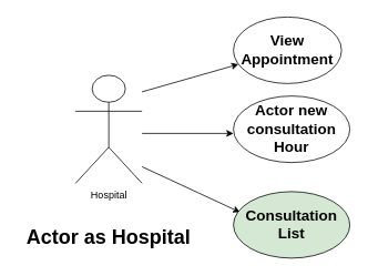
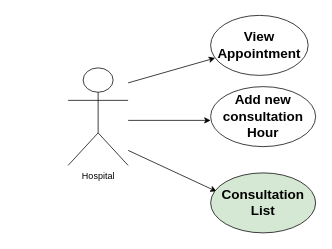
- <mxCell id="6" value="&lt;h2&gt;Actor new consultation Hour&lt;/h2&gt;" style="ellipse;whiteSpace=wrap;html=1;" parent="1" vertex="1"><mxGeometry x="280" y="115" width="140" height="80" as="geometry" /></mxCell>
+ <mxCell id="6" value="&lt;h2&gt;Add new consultation Hour&lt;/h2&gt;" style="ellipse;whiteSpace=wrap;html=1;" parent="1" vertex="1"><mxGeometry x="280" y="115" width="140" height="80" as="geometry" /></mxCell>
- <mxCell id="9" value="&lt;h1&gt;Actor as Hospital&lt;/h1&gt;" style="text;html=1;align=center;verticalAlign=middle;whiteSpace=wrap;rounded=0;" parent="1" vertex="1"><mxGeometry x="20" y="270" width="220" height="30" as="geometry" /></mxCell>
